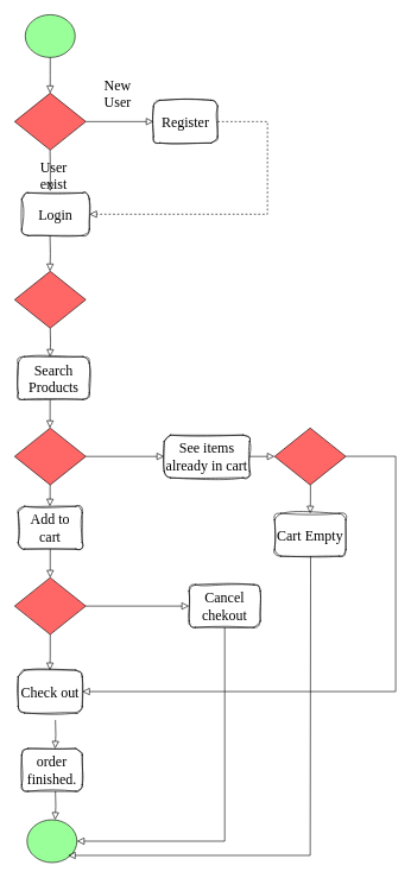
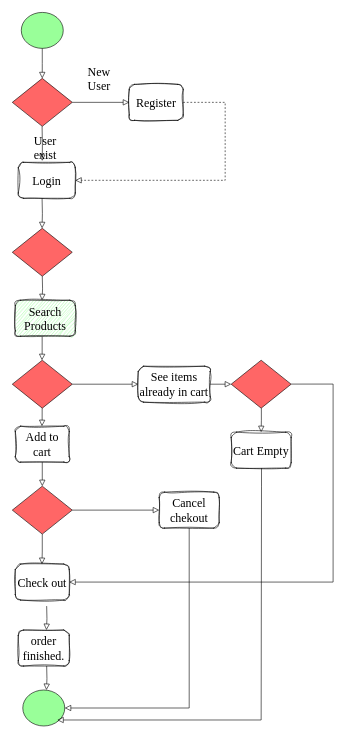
- <mxCell id="9" value="Search Products" style="rounded=1;whiteSpace=wrap;html=1;sketch=1;hachureGap=4;jiggle=2;curveFitting=1;fontFamily=Architects Daughter;fontSource=https%3A%2F%2Ffonts.googleapis.com%2Fcss%3Ffamily%3DArchitects%2BDaughter;fontSize=20;" vertex="1" parent="1"><mxGeometry x="25" y="500" width="100" height="60" as="geometry" /></mxCell>
+ <mxCell id="9" value="Search Products" style="rounded=1;whiteSpace=wrap;html=1;sketch=1;hachureGap=4;jiggle=2;curveFitting=1;fontFamily=Architects Daughter;fontSource=https%3A%2F%2Ffonts.googleapis.com%2Fcss%3Ffamily%3DArchitects%2BDaughter;fontSize=20;fillColor=#99ff99;" vertex="1" parent="1"><mxGeometry x="25" y="500" width="100" height="60" as="geometry" /></mxCell>
